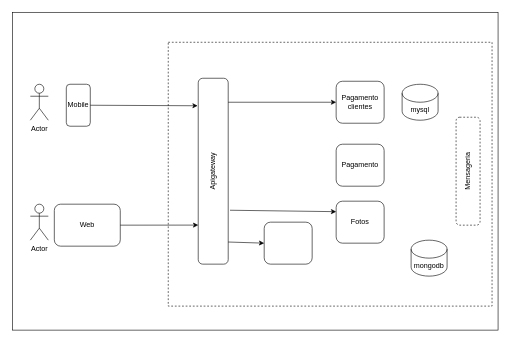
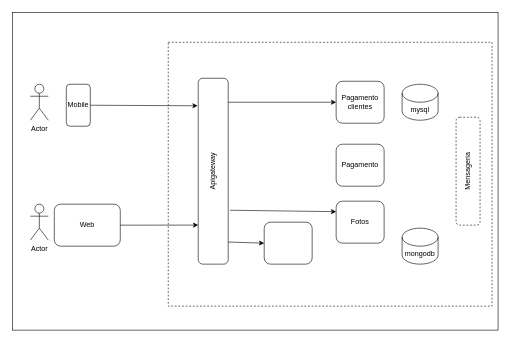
- <mxCell id="18" value="mongodb" style="shape=cylinder3;whiteSpace=wrap;html=1;boundedLbl=1;backgroundOutline=1;size=15;" parent="1" vertex="1"><mxGeometry x="685" y="400" width="60" height="60" as="geometry" /></mxCell>
+ <mxCell id="18" value="mongodb" style="shape=cylinder3;whiteSpace=wrap;html=1;boundedLbl=1;backgroundOutline=1;size=15;" parent="1" vertex="1"><mxGeometry x="670" y="380" width="60" height="60" as="geometry" /></mxCell>
